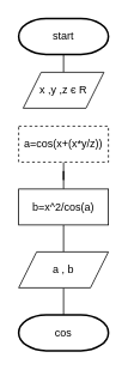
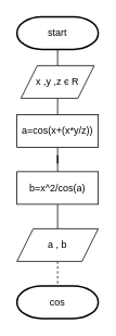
+ <mxCell id="4" style="edgeStyle=orthogonalEdgeStyle;rounded=0;orthogonalLoop=1;jettySize=auto;html=1;exitX=0.5;exitY=1;exitDx=0;exitDy=0;entryX=0.5;entryY=0;entryDx=0;entryDy=0;endArrow=none;endFill=0;" parent="1" source="5" target="7" edge="1"><mxGeometry relative="1" as="geometry" /></mxCell>
- <mxCell id="7" value="a=cos(x+(x*y/z))" style="rounded=0;whiteSpace=wrap;html=1;dashed=1;" parent="1" vertex="1"><mxGeometry x="20" y="140" width="100" height="40" as="geometry" /></mxCell>
+ <mxCell id="7" value="a=cos(x+(x*y/z))" style="rounded=0;whiteSpace=wrap;html=1;" parent="1" vertex="1"><mxGeometry x="20" y="140" width="100" height="40" as="geometry" /></mxCell>
- <mxCell id="10" style="edgeStyle=orthogonalEdgeStyle;rounded=0;orthogonalLoop=1;jettySize=auto;html=1;exitX=0.5;exitY=1;exitDx=0;exitDy=0;entryX=0.5;entryY=0;entryDx=0;entryDy=0;entryPerimeter=0;endArrow=none;endFill=0;" parent="1" source="11" target="12" edge="1"><mxGeometry relative="1" as="geometry" /></mxCell>
+ <mxCell id="10" style="edgeStyle=orthogonalEdgeStyle;rounded=0;orthogonalLoop=1;jettySize=auto;html=1;exitX=0.5;exitY=1;exitDx=0;exitDy=0;entryX=0.5;entryY=0;entryDx=0;entryDy=0;entryPerimeter=0;endArrow=none;endFill=0;dashed=1;" parent="1" source="11" target="12" edge="1"><mxGeometry relative="1" as="geometry" /></mxCell>
